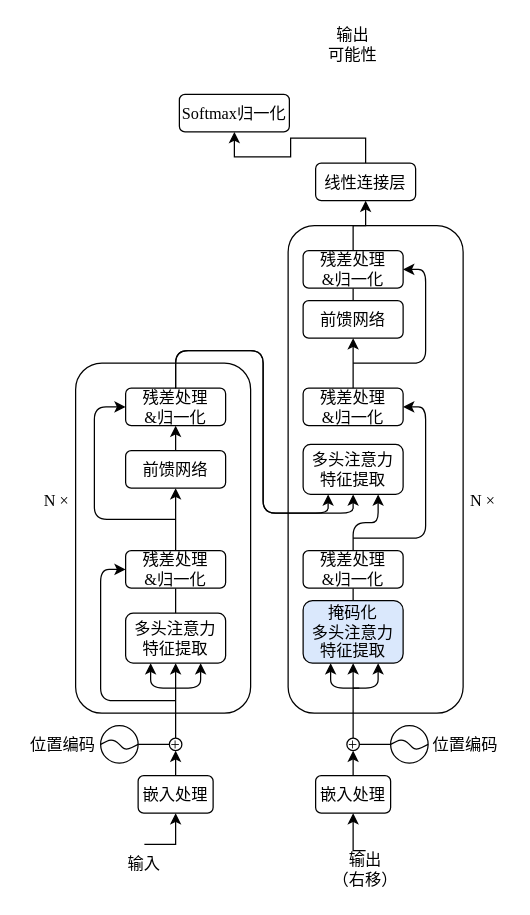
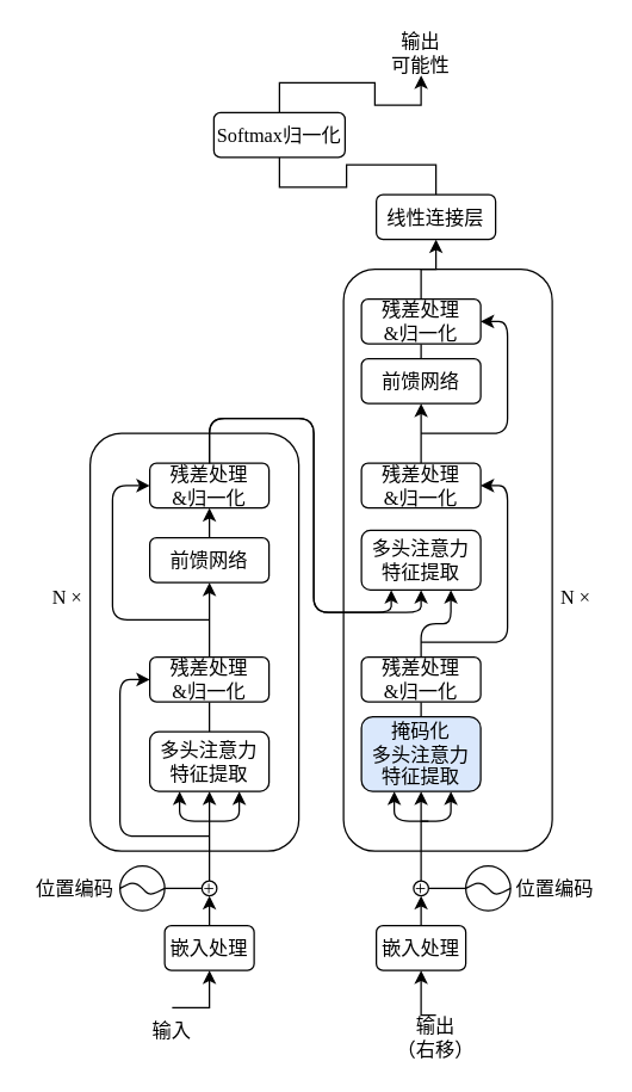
+ <mxCell id="47" style="edgeStyle=orthogonalEdgeStyle;rounded=0;orthogonalLoop=1;jettySize=auto;html=1;exitX=0.5;exitY=0;exitDx=0;exitDy=0;entryX=0.5;entryY=1;entryDx=0;entryDy=0;fontFamily=宋体;fontSize=13;" edge="1" parent="1" source="48" target="56"><mxGeometry relative="1" as="geometry" /></mxCell>
- <mxCell id="45" style="edgeStyle=orthogonalEdgeStyle;rounded=0;orthogonalLoop=1;jettySize=auto;html=1;exitX=0.5;exitY=0;exitDx=0;exitDy=0;entryX=0.5;entryY=1;entryDx=0;entryDy=0;fontFamily=宋体;fontSize=13;" edge="1" parent="1" source="46" target="48"><mxGeometry relative="1" as="geometry"><mxPoint x="281.953" y="130" as="targetPoint" /></mxGeometry></mxCell>
+ <mxCell id="45" style="edgeStyle=orthogonalEdgeStyle;rounded=0;orthogonalLoop=1;jettySize=auto;html=1;exitX=0.5;exitY=0;exitDx=0;exitDy=0;entryX=0.5;entryY=1;entryDx=0;entryDy=0;fontFamily=宋体;fontSize=13;endArrow=none;" edge="1" parent="1" source="46" target="48"><mxGeometry relative="1" as="geometry"><mxPoint x="281.953" y="130" as="targetPoint" /></mxGeometry></mxCell>
